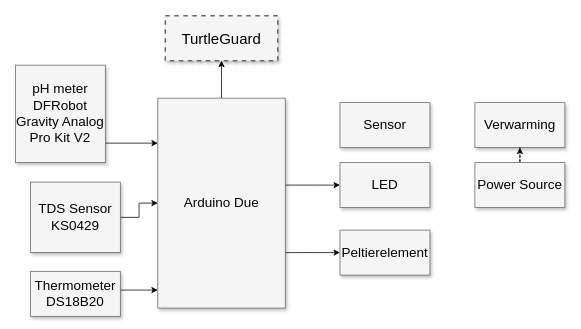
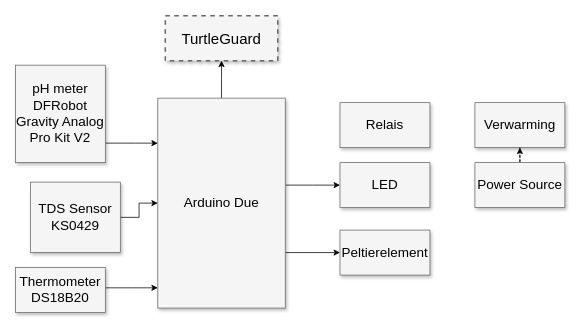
- <mxCell id="7" value="&lt;div&gt;Sensor&lt;/div&gt;" style="whiteSpace=wrap;html=1;shadow=1;fontSize=18;fillColor=#f5f5f5;strokeColor=#666666;" parent="1" vertex="1"><mxGeometry x="453" y="136" width="120" height="60" as="geometry" /></mxCell>
+ <mxCell id="7" value="&lt;div&gt;Relais&lt;/div&gt;" style="whiteSpace=wrap;html=1;shadow=1;fontSize=18;fillColor=#f5f5f5;strokeColor=#666666;" parent="1" vertex="1"><mxGeometry x="453" y="136" width="120" height="60" as="geometry" /></mxCell>
- <mxCell id="12" value="&lt;div&gt;Thermometer&lt;br&gt;DS18B20&lt;/div&gt;" style="whiteSpace=wrap;html=1;shadow=1;fontSize=18;fillColor=#f5f5f5;strokeColor=#666666;" parent="1" vertex="1"><mxGeometry x="40" y="361" width="120" height="60" as="geometry" /></mxCell>
+ <mxCell id="12" value="&lt;div&gt;Thermometer&lt;br&gt;DS18B20&lt;/div&gt;" style="whiteSpace=wrap;html=1;shadow=1;fontSize=18;fillColor=#f5f5f5;strokeColor=#666666;" parent="1" vertex="1"><mxGeometry x="20" y="356" width="120" height="60" as="geometry" /></mxCell>
